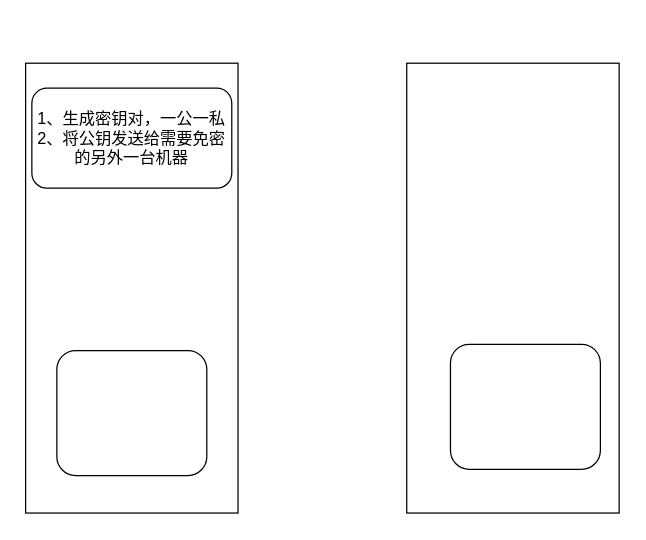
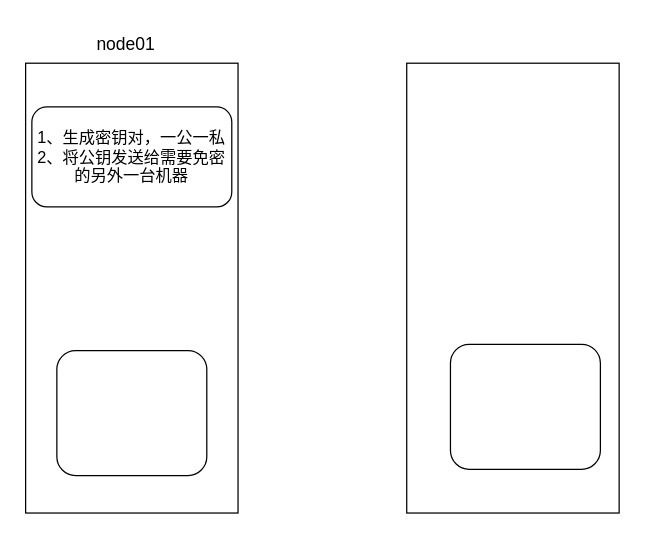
+ <mxCell id="7" value="&lt;font style=&quot;font-size: 14px;&quot;&gt;node01&lt;/font&gt;" style="text;html=1;align=center;verticalAlign=middle;resizable=0;points=[];autosize=1;strokeColor=none;fillColor=none;" vertex="1" parent="1"><mxGeometry x="65" y="20" width="70" height="30" as="geometry" /></mxCell>
- <mxCell id="4" value="&lt;font style=&quot;font-size: 13px;&quot;&gt;1、生成密钥对，一公一私&lt;br&gt;2、将公钥发送给需要免密的另外一台机器&lt;/font&gt;" style="rounded=1;whiteSpace=wrap;html=1;" vertex="1" parent="1"><mxGeometry x="25" y="70" width="160" height="80" as="geometry" /></mxCell>
+ <mxCell id="4" value="&lt;font style=&quot;font-size: 13px;&quot;&gt;1、生成密钥对，一公一私&lt;br&gt;2、将公钥发送给需要免密的另外一台机器&lt;/font&gt;" style="rounded=1;whiteSpace=wrap;html=1;" vertex="1" parent="1"><mxGeometry x="25" y="85" width="160" height="80" as="geometry" /></mxCell>
